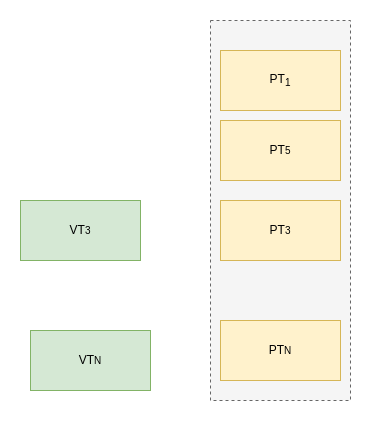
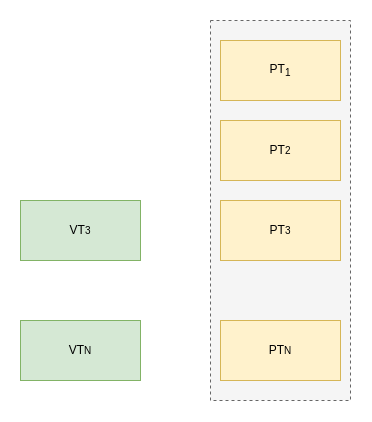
- <mxCell id="5" value="PT&lt;sub&gt;1&lt;/sub&gt;" style="rounded=0;whiteSpace=wrap;html=1;fillColor=#fff2cc;strokeColor=#d6b656;" vertex="1" parent="1"><mxGeometry x="220" y="50" width="120" height="60" as="geometry" /></mxCell>
+ <mxCell id="5" value="PT&lt;sub&gt;1&lt;/sub&gt;" style="rounded=0;whiteSpace=wrap;html=1;fillColor=#fff2cc;strokeColor=#d6b656;" vertex="1" parent="1"><mxGeometry x="220" y="40" width="120" height="60" as="geometry" /></mxCell>
- <mxCell id="6" value="PT&lt;span style=&quot;font-size: 10px;&quot;&gt;5&lt;/span&gt;" style="rounded=0;whiteSpace=wrap;html=1;fillColor=#fff2cc;strokeColor=#d6b656;" vertex="1" parent="1"><mxGeometry x="220" y="120" width="120" height="60" as="geometry" /></mxCell>
+ <mxCell id="6" value="PT&lt;span style=&quot;font-size: 10px;&quot;&gt;2&lt;/span&gt;" style="rounded=0;whiteSpace=wrap;html=1;fillColor=#fff2cc;strokeColor=#d6b656;" vertex="1" parent="1"><mxGeometry x="220" y="120" width="120" height="60" as="geometry" /></mxCell>
- <mxCell id="3" value="VT&lt;span style=&quot;font-size: 10px;&quot;&gt;N&lt;/span&gt;" style="rounded=0;whiteSpace=wrap;html=1;fillColor=#d5e8d4;strokeColor=#82b366;" vertex="1" parent="1"><mxGeometry x="30" y="330" width="120" height="60" as="geometry" /></mxCell>
+ <mxCell id="3" value="VT&lt;span style=&quot;font-size: 10px;&quot;&gt;N&lt;/span&gt;" style="rounded=0;whiteSpace=wrap;html=1;fillColor=#d5e8d4;strokeColor=#82b366;" vertex="1" parent="1"><mxGeometry x="20" y="320" width="120" height="60" as="geometry" /></mxCell>
